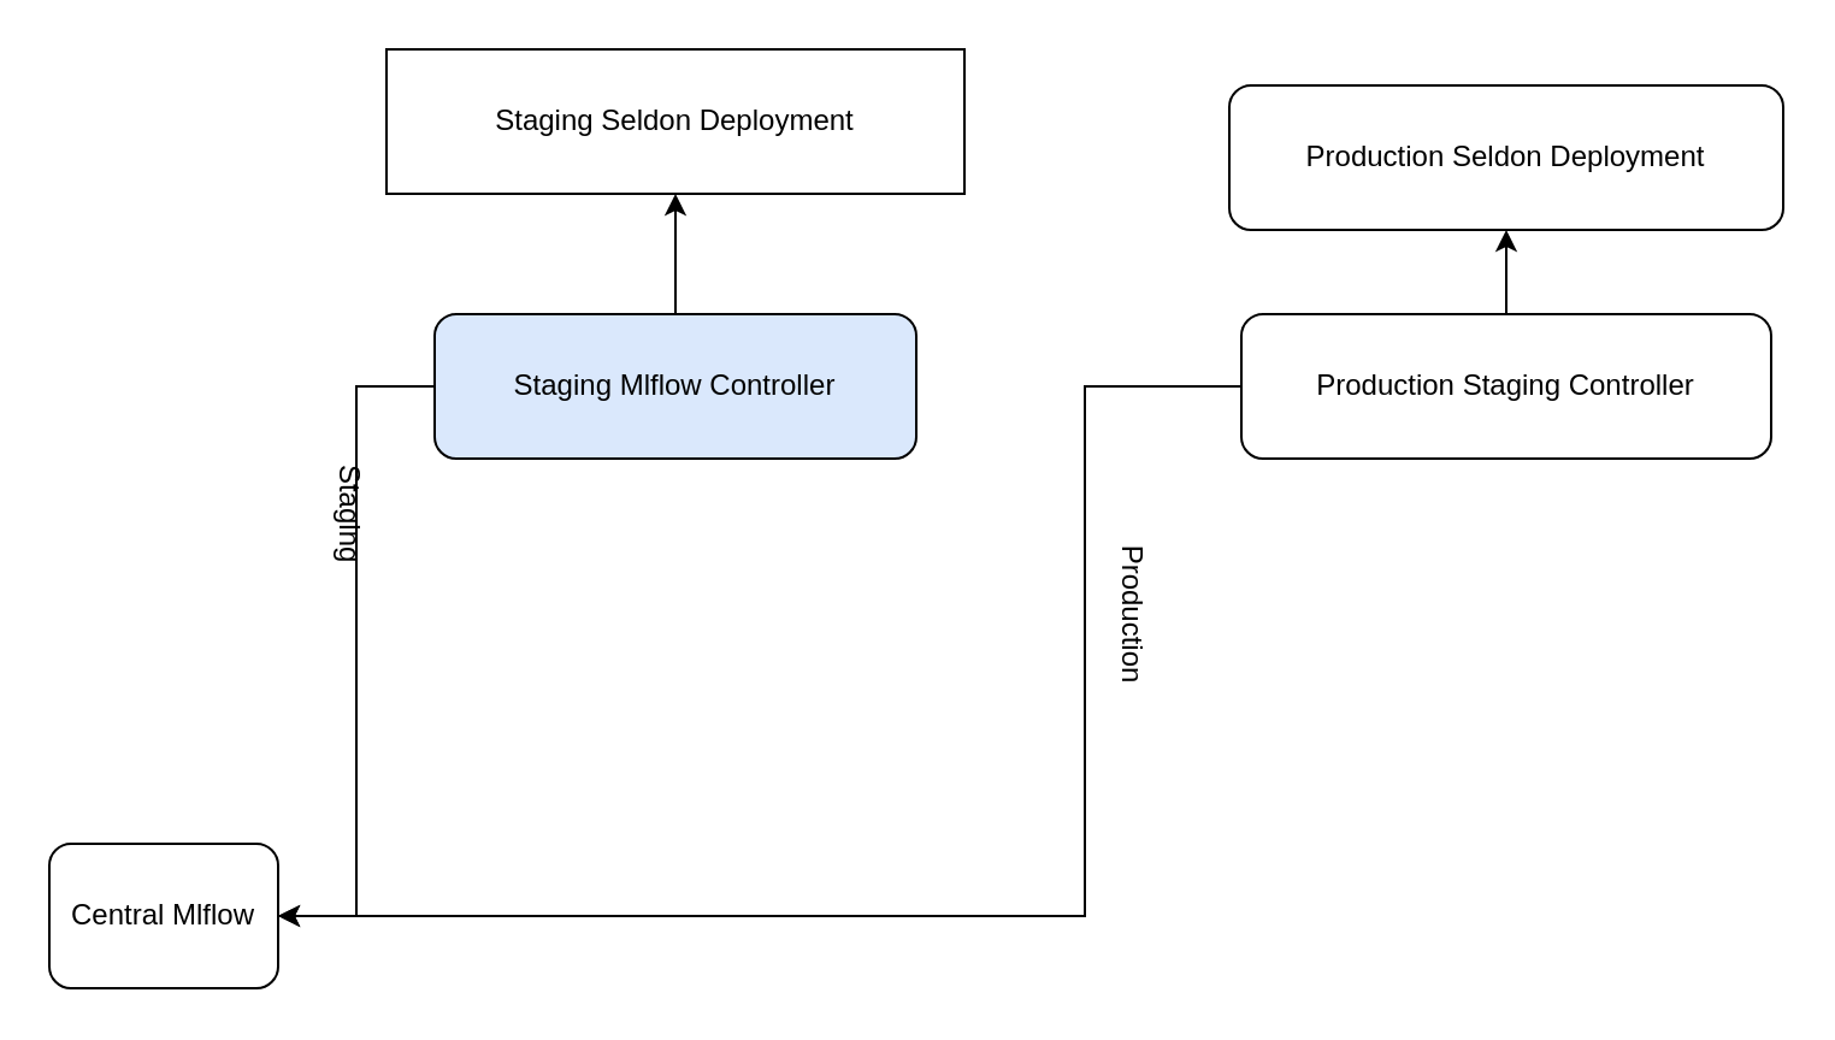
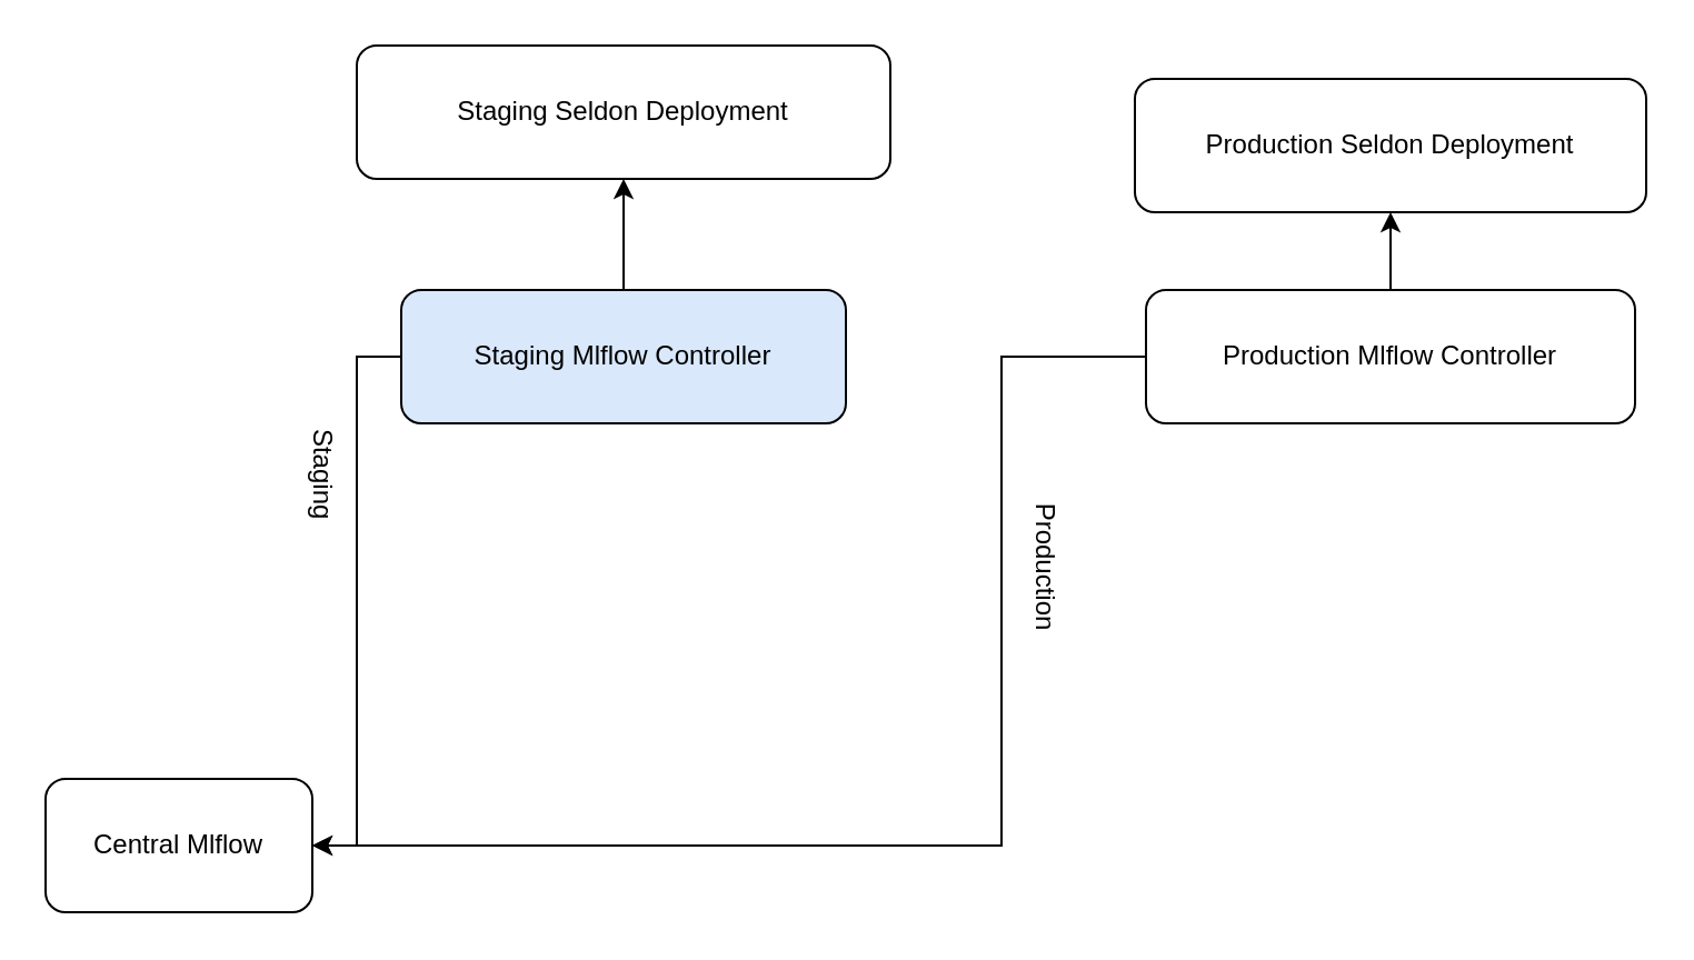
- <mxCell id="11" value="Staging Seldon Deployment" style="whiteSpace=wrap;html=1;rounded=0;" parent="1" vertex="1"><mxGeometry x="160" y="20" width="240" height="60" as="geometry" /></mxCell>
+ <mxCell id="11" value="Staging Seldon Deployment" style="whiteSpace=wrap;html=1;rounded=1;" parent="1" vertex="1"><mxGeometry x="160" y="20" width="240" height="60" as="geometry" /></mxCell>
- <mxCell id="8" value="Production Staging Controller" style="rounded=1;whiteSpace=wrap;html=1;" parent="1" vertex="1"><mxGeometry x="515" y="130" width="220" height="60" as="geometry" /></mxCell>
+ <mxCell id="8" value="Production Mlflow Controller" style="rounded=1;whiteSpace=wrap;html=1;" parent="1" vertex="1"><mxGeometry x="515" y="130" width="220" height="60" as="geometry" /></mxCell>
- <mxCell id="2" value="Central Mlflow" style="rounded=1;whiteSpace=wrap;html=1;" parent="1" vertex="1"><mxGeometry x="20" y="350" width="95" height="60" as="geometry" /></mxCell>
+ <mxCell id="2" value="Central Mlflow" style="rounded=1;whiteSpace=wrap;html=1;" parent="1" vertex="1"><mxGeometry x="20" y="350" width="120" height="60" as="geometry" /></mxCell>
